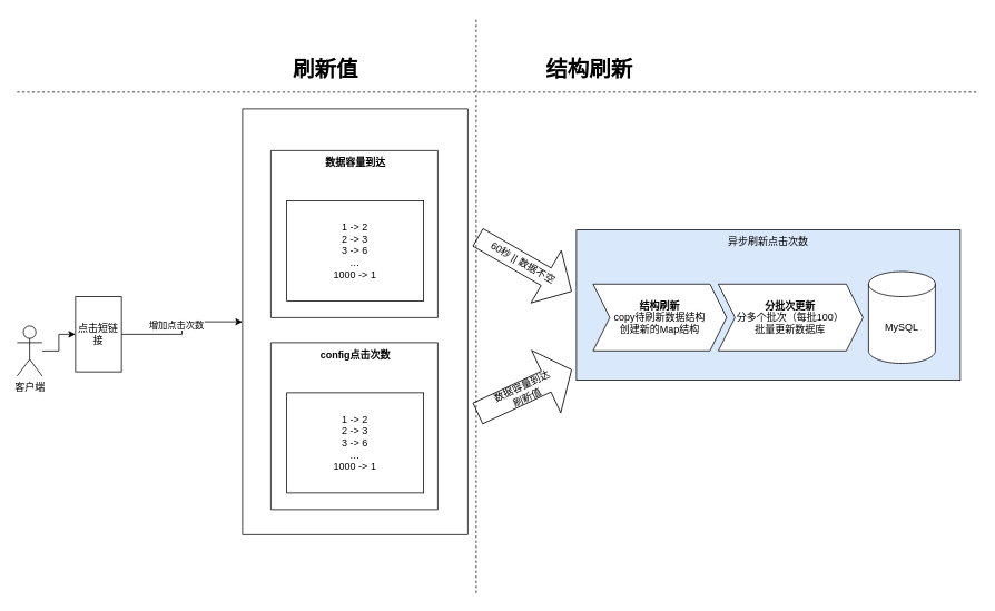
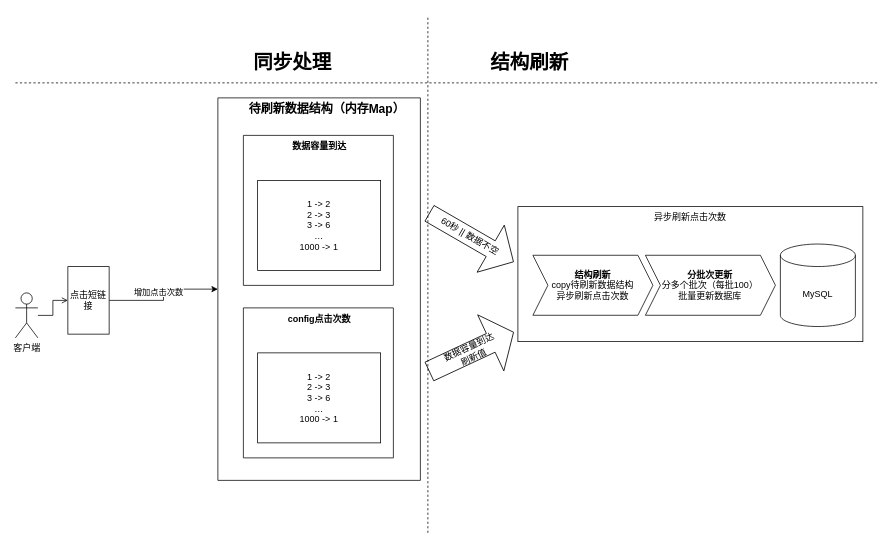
- <mxCell id="24" value="&lt;b&gt;&lt;font style=&quot;font-size: 26px;&quot;&gt;刷新值&lt;/font&gt;&lt;/b&gt;" style="text;html=1;align=center;verticalAlign=middle;resizable=0;points=[];autosize=1;strokeColor=none;fillColor=none;" parent="1" vertex="1"><mxGeometry x="324" y="63" width="130" height="40" as="geometry" /></mxCell>
+ <mxCell id="24" value="&lt;b&gt;&lt;font style=&quot;font-size: 26px;&quot;&gt;同步处理&lt;/font&gt;&lt;/b&gt;" style="text;html=1;align=center;verticalAlign=middle;resizable=0;points=[];autosize=1;strokeColor=none;fillColor=none;" parent="1" vertex="1"><mxGeometry x="324" y="63" width="130" height="40" as="geometry" /></mxCell>
+ <mxCell id="12" value="&lt;b&gt;&lt;font style=&quot;font-size: 16px;&quot;&gt;待刷新数据结构（内存Map）&lt;/font&gt;&lt;/b&gt;" style="text;html=1;align=center;verticalAlign=middle;resizable=0;points=[];autosize=1;strokeColor=none;fillColor=none;" parent="11" vertex="1"><mxGeometry x="30" width="230" height="30" as="geometry" /></mxCell>
- <mxCell id="2" value="异步刷新点击次数" style="rounded=0;whiteSpace=wrap;html=1;verticalAlign=top;fillColor=#dae8fc;" parent="1" vertex="1"><mxGeometry x="690.04" y="275" width="459.96" height="180" as="geometry" /></mxCell>
+ <mxCell id="2" value="异步刷新点击次数" style="rounded=0;whiteSpace=wrap;html=1;verticalAlign=top;" parent="1" vertex="1"><mxGeometry x="690.04" y="275" width="459.96" height="180" as="geometry" /></mxCell>
- <mxCell id="21" value="&lt;div&gt;&lt;b&gt;结构刷新&lt;/b&gt;&lt;/div&gt;copy待刷新数据结构&lt;div&gt;创建新的Map结构&lt;/div&gt;" style="shape=step;perimeter=stepPerimeter;whiteSpace=wrap;html=1;fixedSize=1;" parent="1" vertex="1"><mxGeometry x="710.04" y="339.87" width="160" height="80" as="geometry" /></mxCell>
+ <mxCell id="21" value="&lt;div&gt;&lt;b&gt;结构刷新&lt;/b&gt;&lt;/div&gt;copy待刷新数据结构&lt;div&gt;异步刷新点击次数&lt;/div&gt;" style="shape=step;perimeter=stepPerimeter;whiteSpace=wrap;html=1;fixedSize=1;" parent="1" vertex="1"><mxGeometry x="710.04" y="339.87" width="160" height="80" as="geometry" /></mxCell>
- <mxCell id="20" value="MySQL" style="shape=cylinder3;whiteSpace=wrap;html=1;boundedLbl=1;backgroundOutline=1;size=15;" parent="1" vertex="1"><mxGeometry x="1040" y="324.87" width="80" height="110" as="geometry" /></mxCell>
+ <mxCell id="20" value="MySQL" style="shape=cylinder3;whiteSpace=wrap;html=1;boundedLbl=1;backgroundOutline=1;size=15;" parent="1" vertex="1"><mxGeometry x="1040" y="324.87" width="100" height="110" as="geometry" /></mxCell>
- <mxCell id="13" value="" style="edgeStyle=orthogonalEdgeStyle;rounded=0;orthogonalLoop=1;jettySize=auto;html=1;entryX=0;entryY=0.5;entryDx=0;entryDy=0;" parent="1" source="14" target="17" edge="1"><mxGeometry relative="1" as="geometry"><mxPoint x="105" y="380" as="targetPoint" /></mxGeometry></mxCell>
+ <mxCell id="13" value="" style="edgeStyle=orthogonalEdgeStyle;rounded=0;orthogonalLoop=1;jettySize=auto;html=1;entryX=0;entryY=0.5;entryDx=0;entryDy=0;endArrow=open;" parent="1" source="14" target="17" edge="1"><mxGeometry relative="1" as="geometry"><mxPoint x="105" y="380" as="targetPoint" /></mxGeometry></mxCell>
